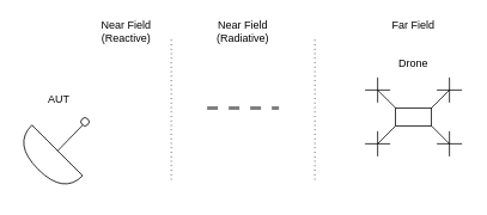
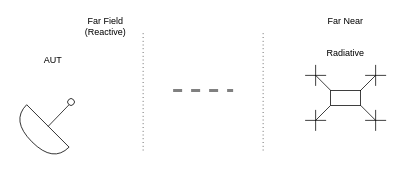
- <mxCell id="29" value="Near Field&lt;br&gt;(Reactive)" style="text;html=1;align=center;verticalAlign=middle;whiteSpace=wrap;rounded=0;" vertex="1" parent="1"><mxGeometry x="100" y="20" width="80" height="30" as="geometry" /></mxCell>
+ <mxCell id="29" value="Far Field&lt;br&gt;(Reactive)" style="text;html=1;align=center;verticalAlign=middle;whiteSpace=wrap;rounded=0;" vertex="1" parent="1"><mxGeometry x="100" y="20" width="80" height="30" as="geometry" /></mxCell>
- <mxCell id="30" value="Near Field&lt;br&gt;(Radiative)" style="text;html=1;align=center;verticalAlign=middle;whiteSpace=wrap;rounded=0;" vertex="1" parent="1"><mxGeometry x="230" y="20" width="80" height="30" as="geometry" /></mxCell>
- <mxCell id="31" value="Far Field&lt;div&gt;&lt;br/&gt;&lt;/div&gt;" style="text;html=1;align=center;verticalAlign=middle;whiteSpace=wrap;rounded=0;" vertex="1" parent="1"><mxGeometry x="420" y="20" width="80" height="30" as="geometry" /></mxCell>
+ <mxCell id="31" value="Far Near&lt;div&gt;&lt;br/&gt;&lt;/div&gt;" style="text;html=1;align=center;verticalAlign=middle;whiteSpace=wrap;rounded=0;" vertex="1" parent="1"><mxGeometry x="420" y="20" width="80" height="30" as="geometry" /></mxCell>
- <mxCell id="26" value="Drone" style="text;html=1;align=center;verticalAlign=middle;whiteSpace=wrap;rounded=0;" vertex="1" parent="8"><mxGeometry width="120" height="20" as="geometry" /></mxCell>
+ <mxCell id="26" value="Radiative" style="text;html=1;align=center;verticalAlign=middle;whiteSpace=wrap;rounded=0;" vertex="1" parent="8"><mxGeometry width="120" height="20" as="geometry" /></mxCell>
- <mxCell id="6" value="AUT" style="text;html=1;align=center;verticalAlign=middle;whiteSpace=wrap;rounded=0;" vertex="1" parent="1"><mxGeometry x="20" y="100" width="90" height="20" as="geometry" /></mxCell>
+ <mxCell id="6" value="AUT" style="text;html=1;align=center;verticalAlign=middle;whiteSpace=wrap;rounded=0;" vertex="1" parent="1"><mxGeometry x="25" y="70" width="90" height="20" as="geometry" /></mxCell>
